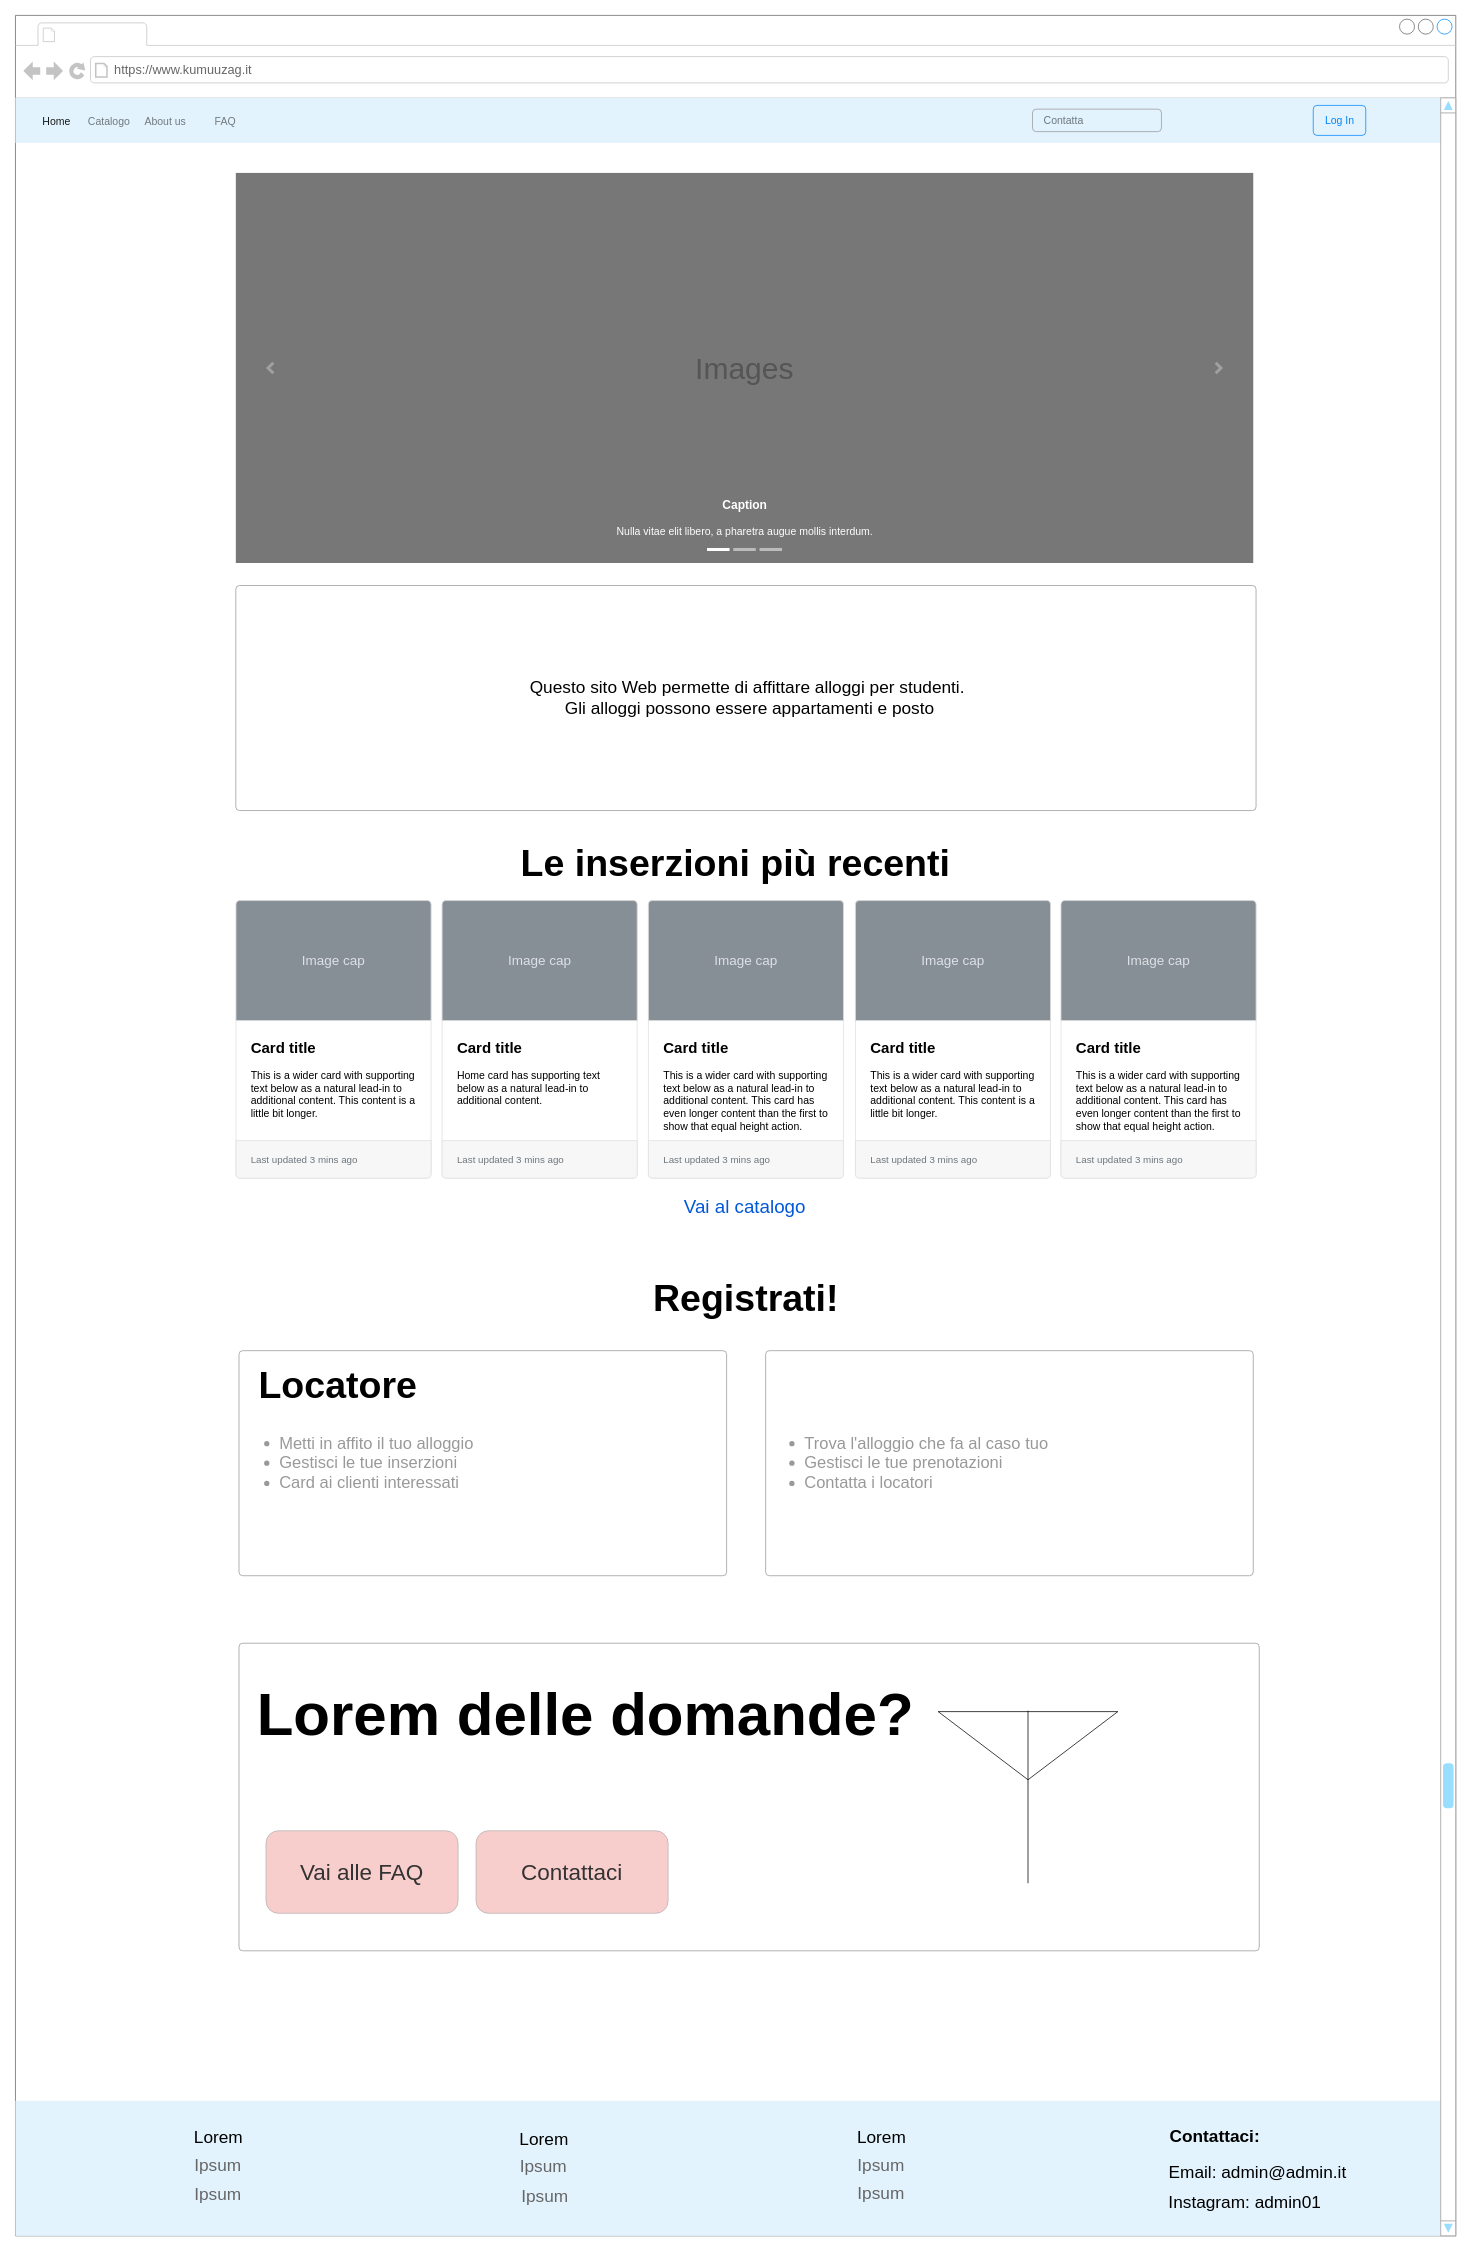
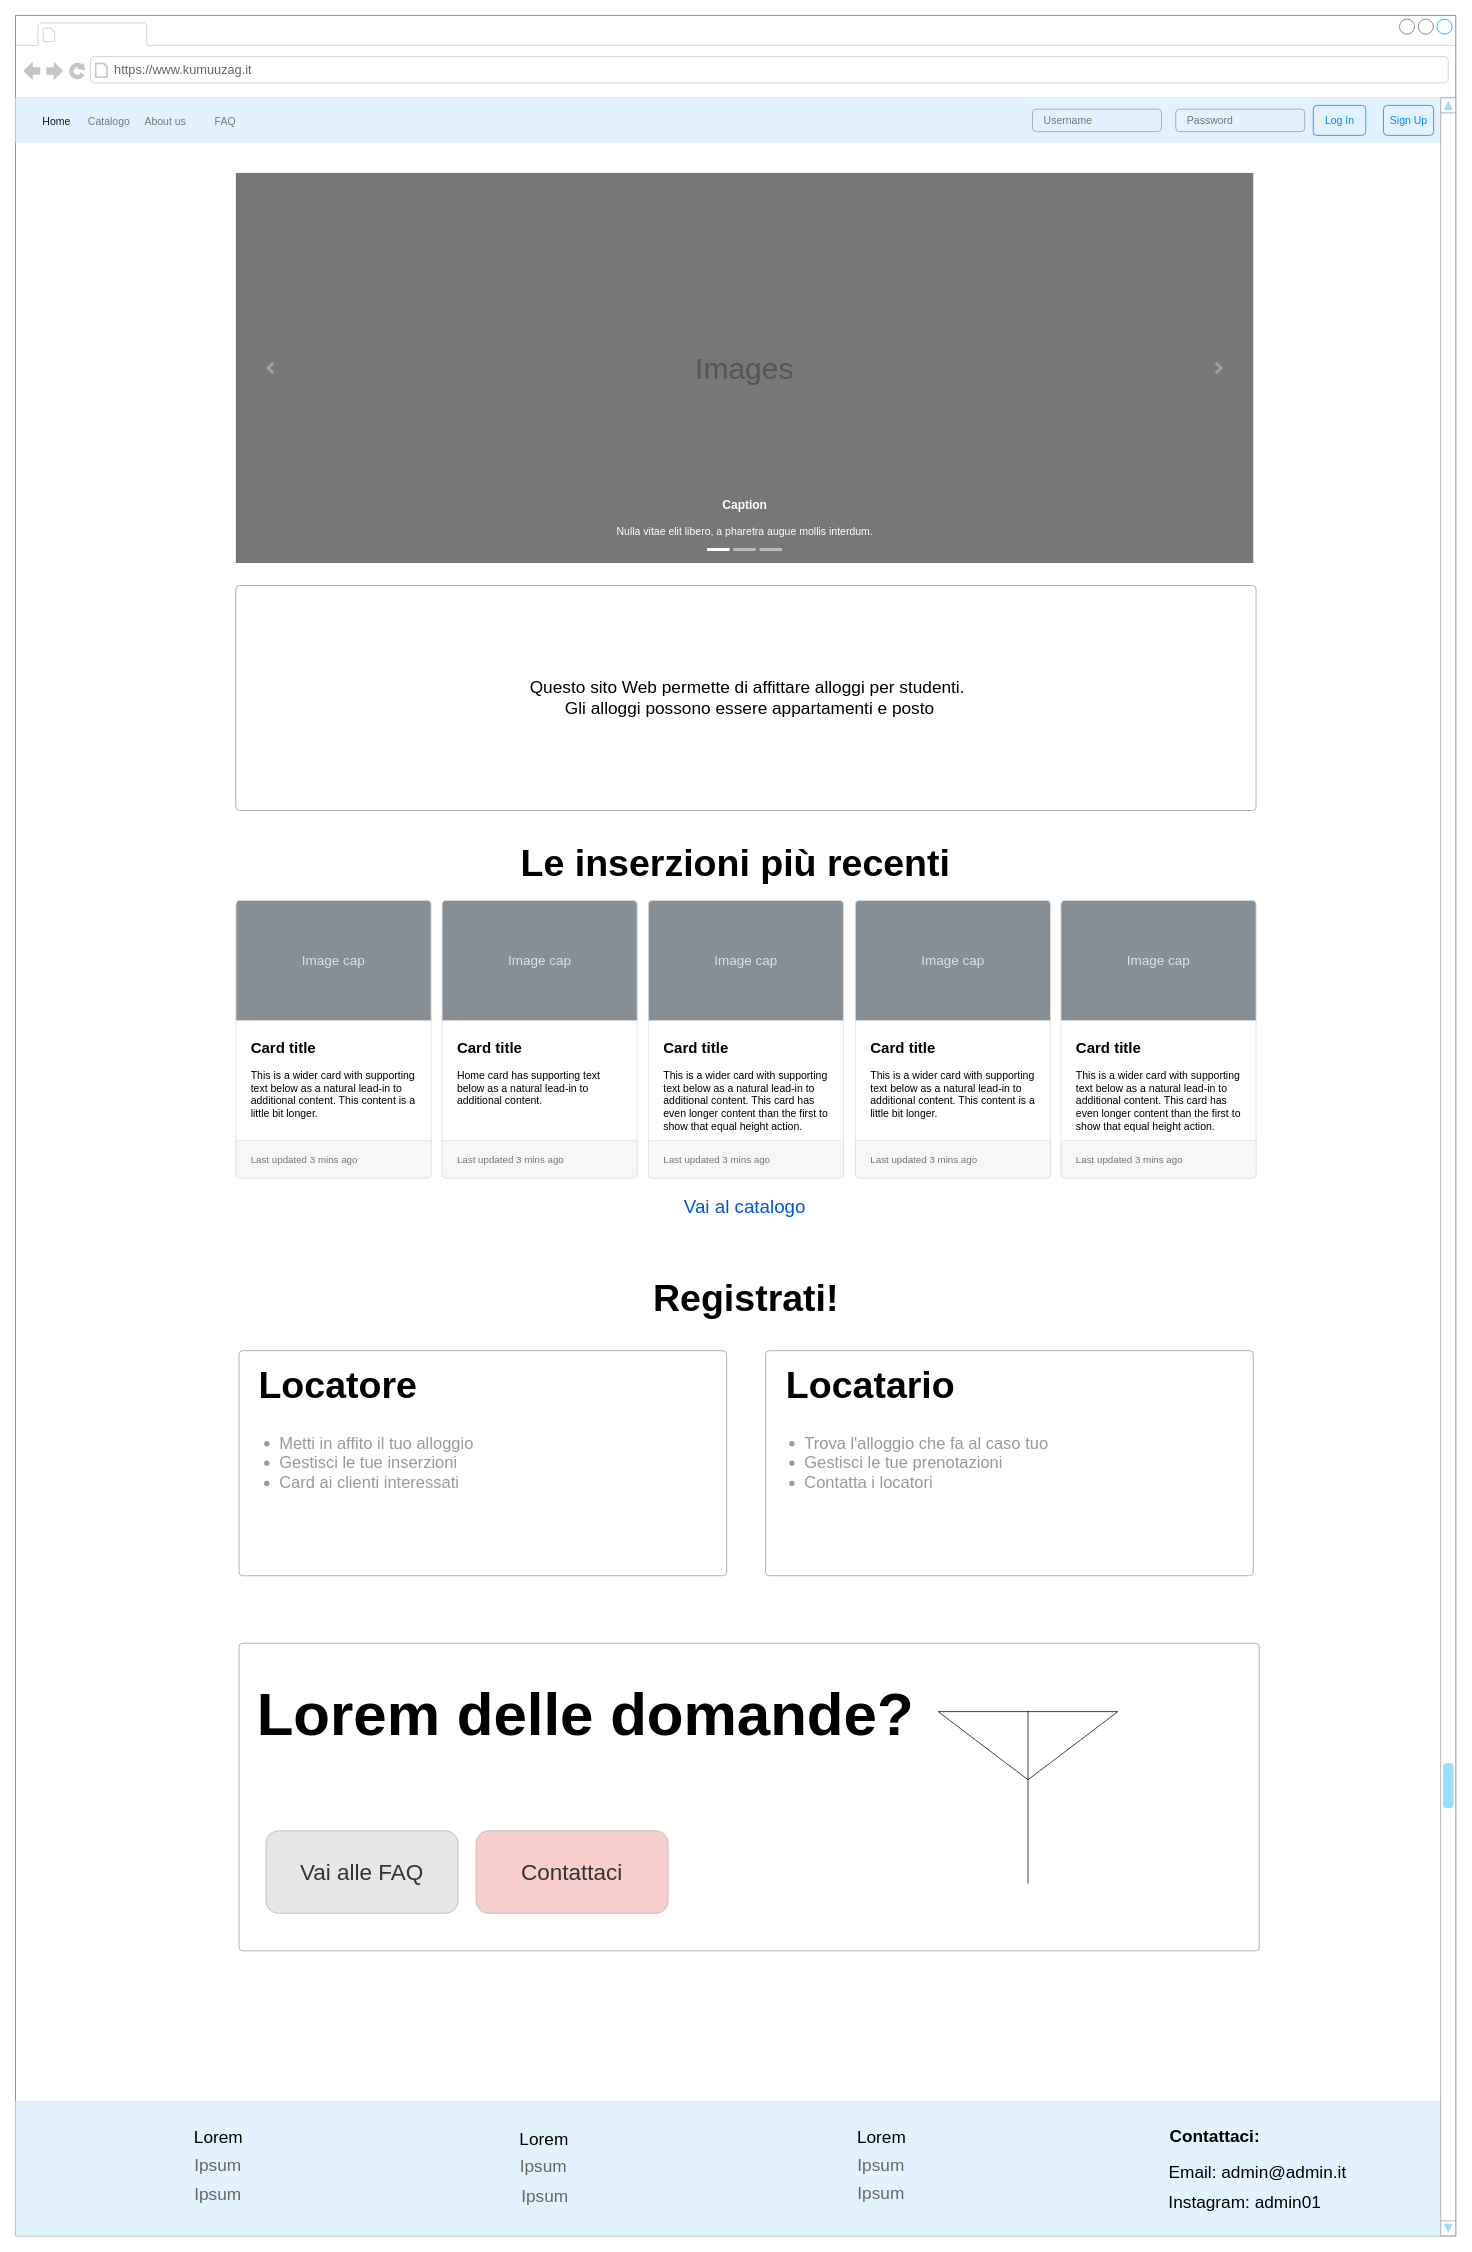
- <mxCell id="12" value="Contatta" style="html=1;shadow=0;dashed=0;shape=mxgraph.bootstrap.rrect;rSize=5;fillColor=none;strokeColor=#999999;align=left;spacing=15;fontSize=14;fontColor=#6C767D;" parent="4" vertex="1"><mxGeometry x="1355.779" y="15" width="171.859" height="30" as="geometry" /></mxCell>
+ <mxCell id="12" value="Username" style="html=1;shadow=0;dashed=0;shape=mxgraph.bootstrap.rrect;rSize=5;fillColor=none;strokeColor=#999999;align=left;spacing=15;fontSize=14;fontColor=#6C767D;" parent="4" vertex="1"><mxGeometry x="1355.779" y="15" width="171.859" height="30" as="geometry" /></mxCell>
+ <mxCell id="11" value="Password" style="html=1;shadow=0;dashed=0;shape=mxgraph.bootstrap.rrect;rSize=5;fillColor=none;strokeColor=#999999;align=left;spacing=15;fontSize=14;fontColor=#6C767D;" parent="4" vertex="1"><mxGeometry x="1546.734" y="15" width="171.859" height="30" as="geometry" /></mxCell>
+ <mxCell id="10" value="Sign Up" style="html=1;shadow=0;dashed=0;shape=mxgraph.bootstrap.rrect;rSize=5;fontSize=14;fontColor=#0085FC;strokeColor=#0085FC;fillColor=none;" parent="4" vertex="1"><mxGeometry x="1823.618" y="10" width="66.834" height="40" as="geometry" /></mxCell>
+ <mxCell id="42" value="&lt;font style=&quot;font-size: 50px&quot;&gt;&lt;b&gt;Locatario&lt;/b&gt;&lt;/font&gt;" style="text;html=1;strokeColor=none;fillColor=none;align=center;verticalAlign=middle;whiteSpace=wrap;rounded=0;fontSize=45;fontColor=#000000;" parent="2" vertex="1"><mxGeometry x="1030" y="1810" width="220" height="30" as="geometry" /></mxCell>
- <mxCell id="61" value="&lt;span style=&quot;font-size: 30px&quot;&gt;Vai alle FAQ&lt;/span&gt;" style="rounded=1;html=1;shadow=0;dashed=0;whiteSpace=wrap;fontSize=10;fillColor=#f8cecc;align=center;strokeColor=#B3B3B3;fontColor=#333333;" parent="2" vertex="1"><mxGeometry x="334" y="2420" width="256" height="110" as="geometry" /></mxCell>
+ <mxCell id="61" value="&lt;span style=&quot;font-size: 30px&quot;&gt;Vai alle FAQ&lt;/span&gt;" style="rounded=1;html=1;shadow=0;dashed=0;whiteSpace=wrap;fontSize=10;fillColor=#E6E6E6;align=center;strokeColor=#B3B3B3;fontColor=#333333;" parent="2" vertex="1"><mxGeometry x="334" y="2420" width="256" height="110" as="geometry" /></mxCell>
